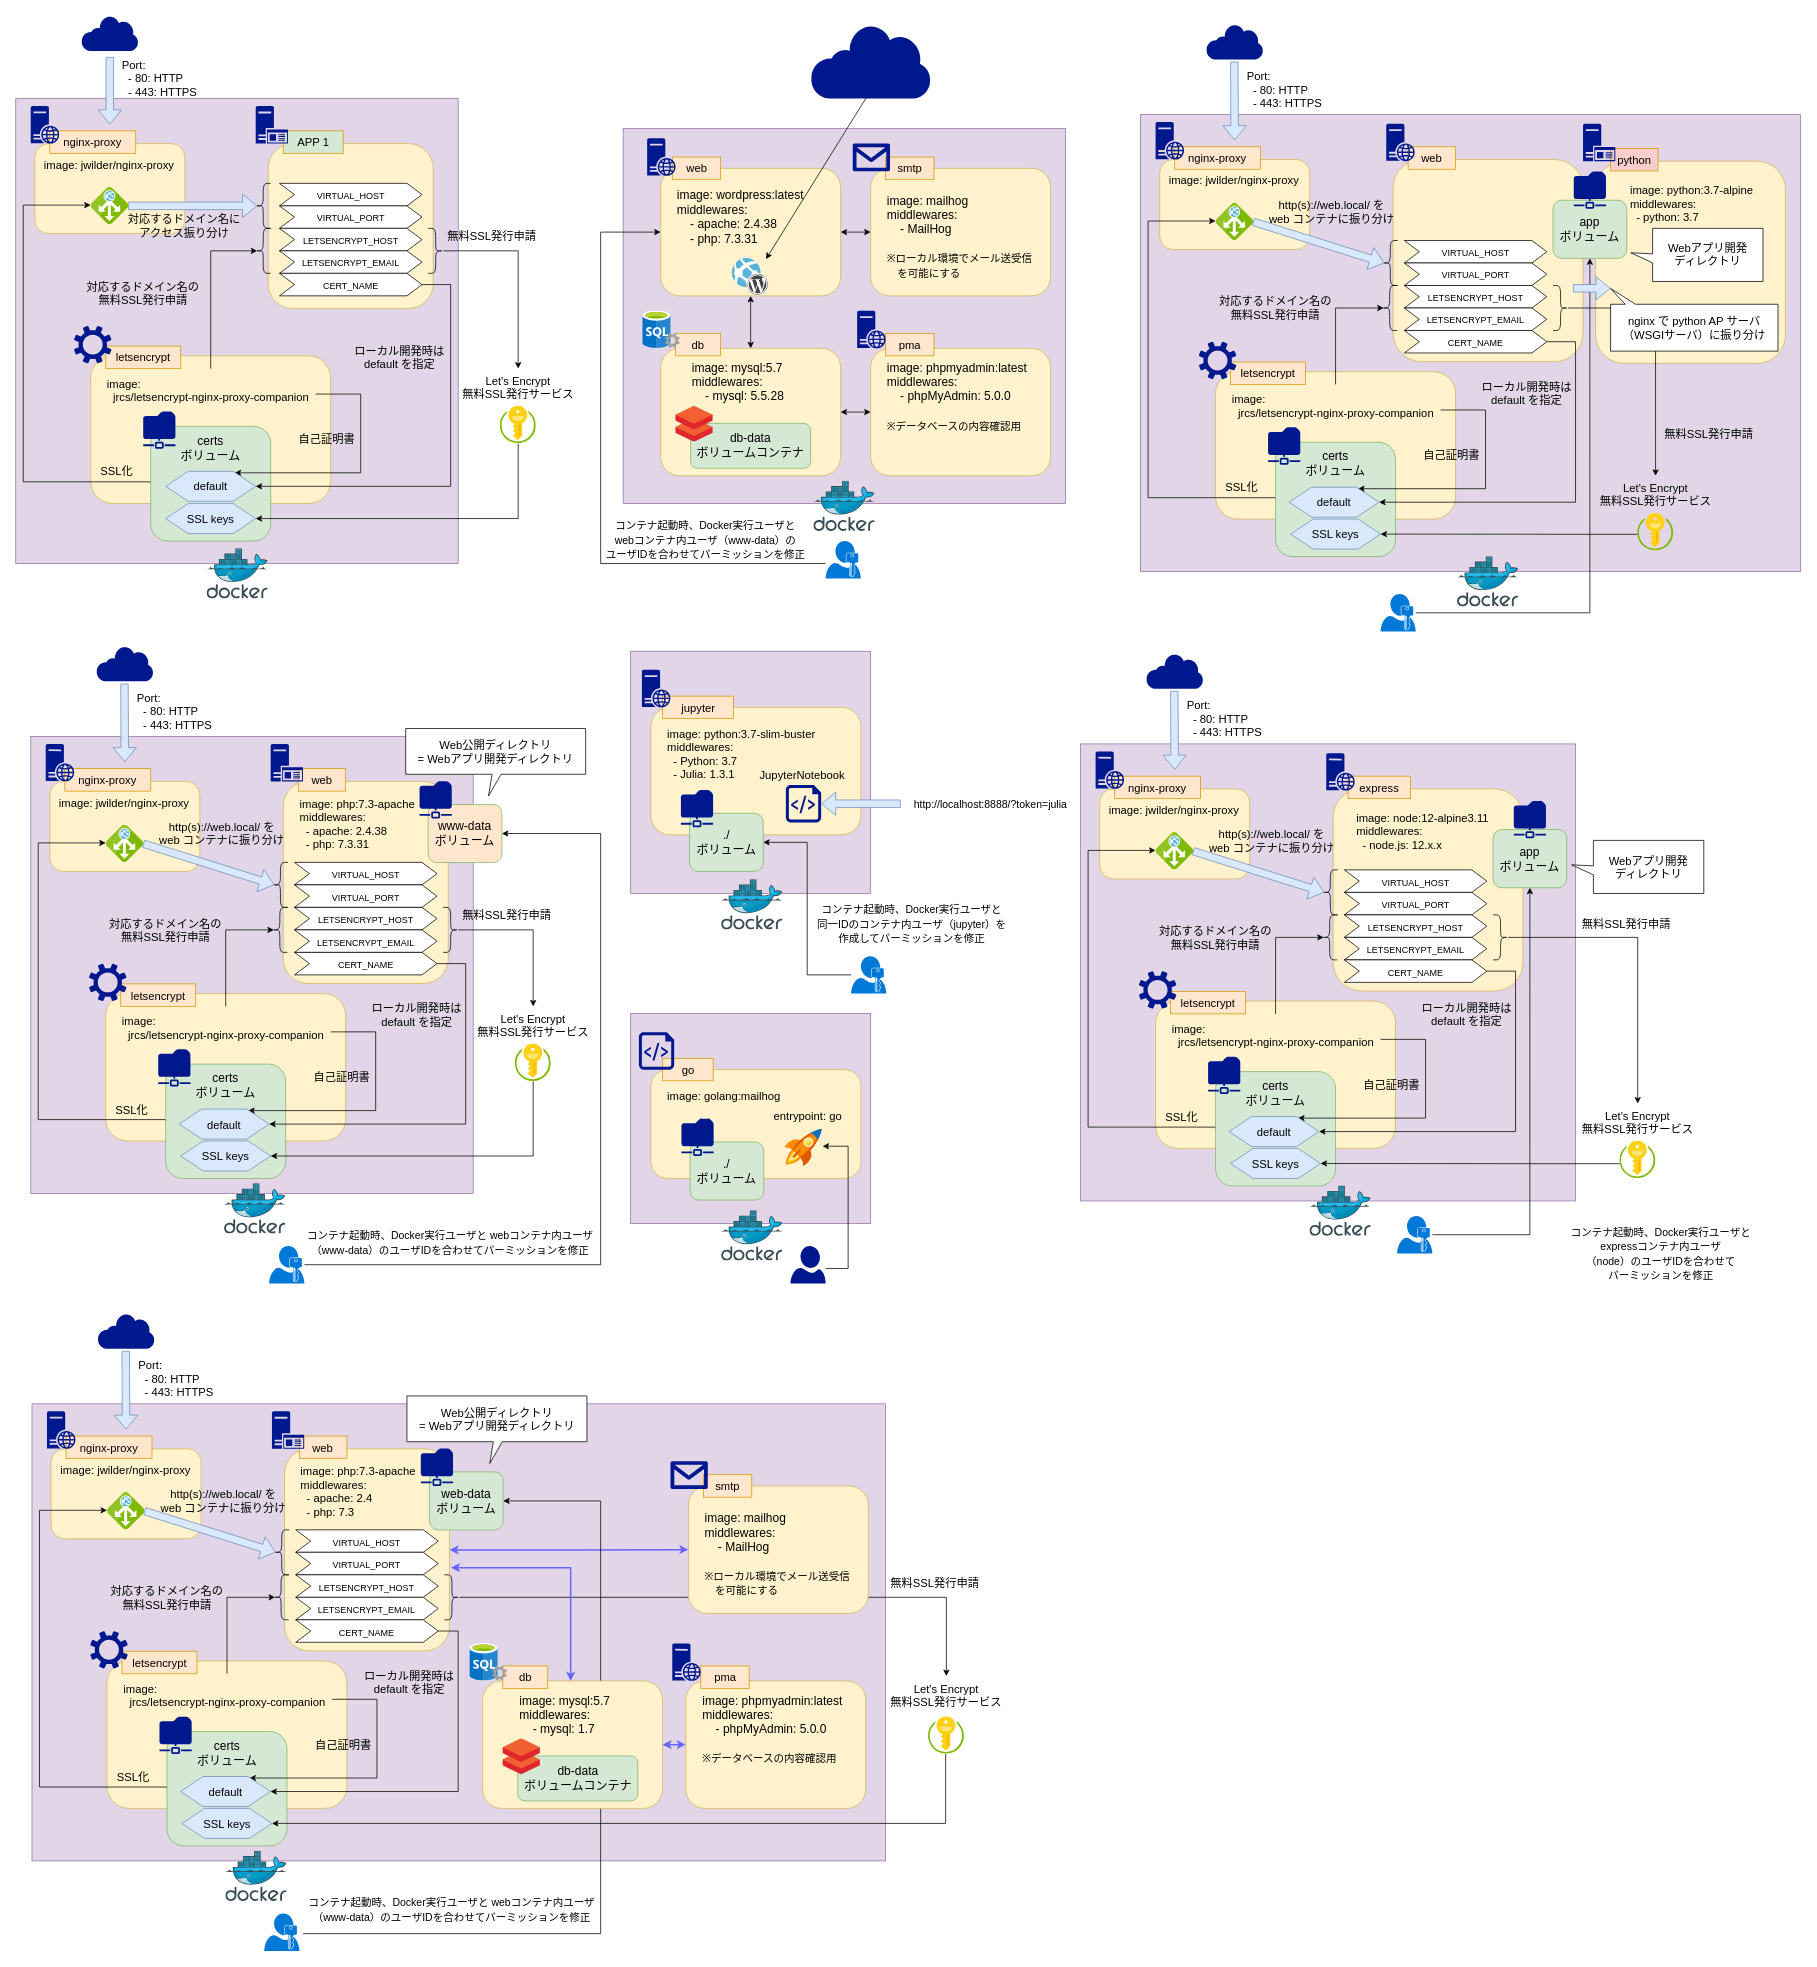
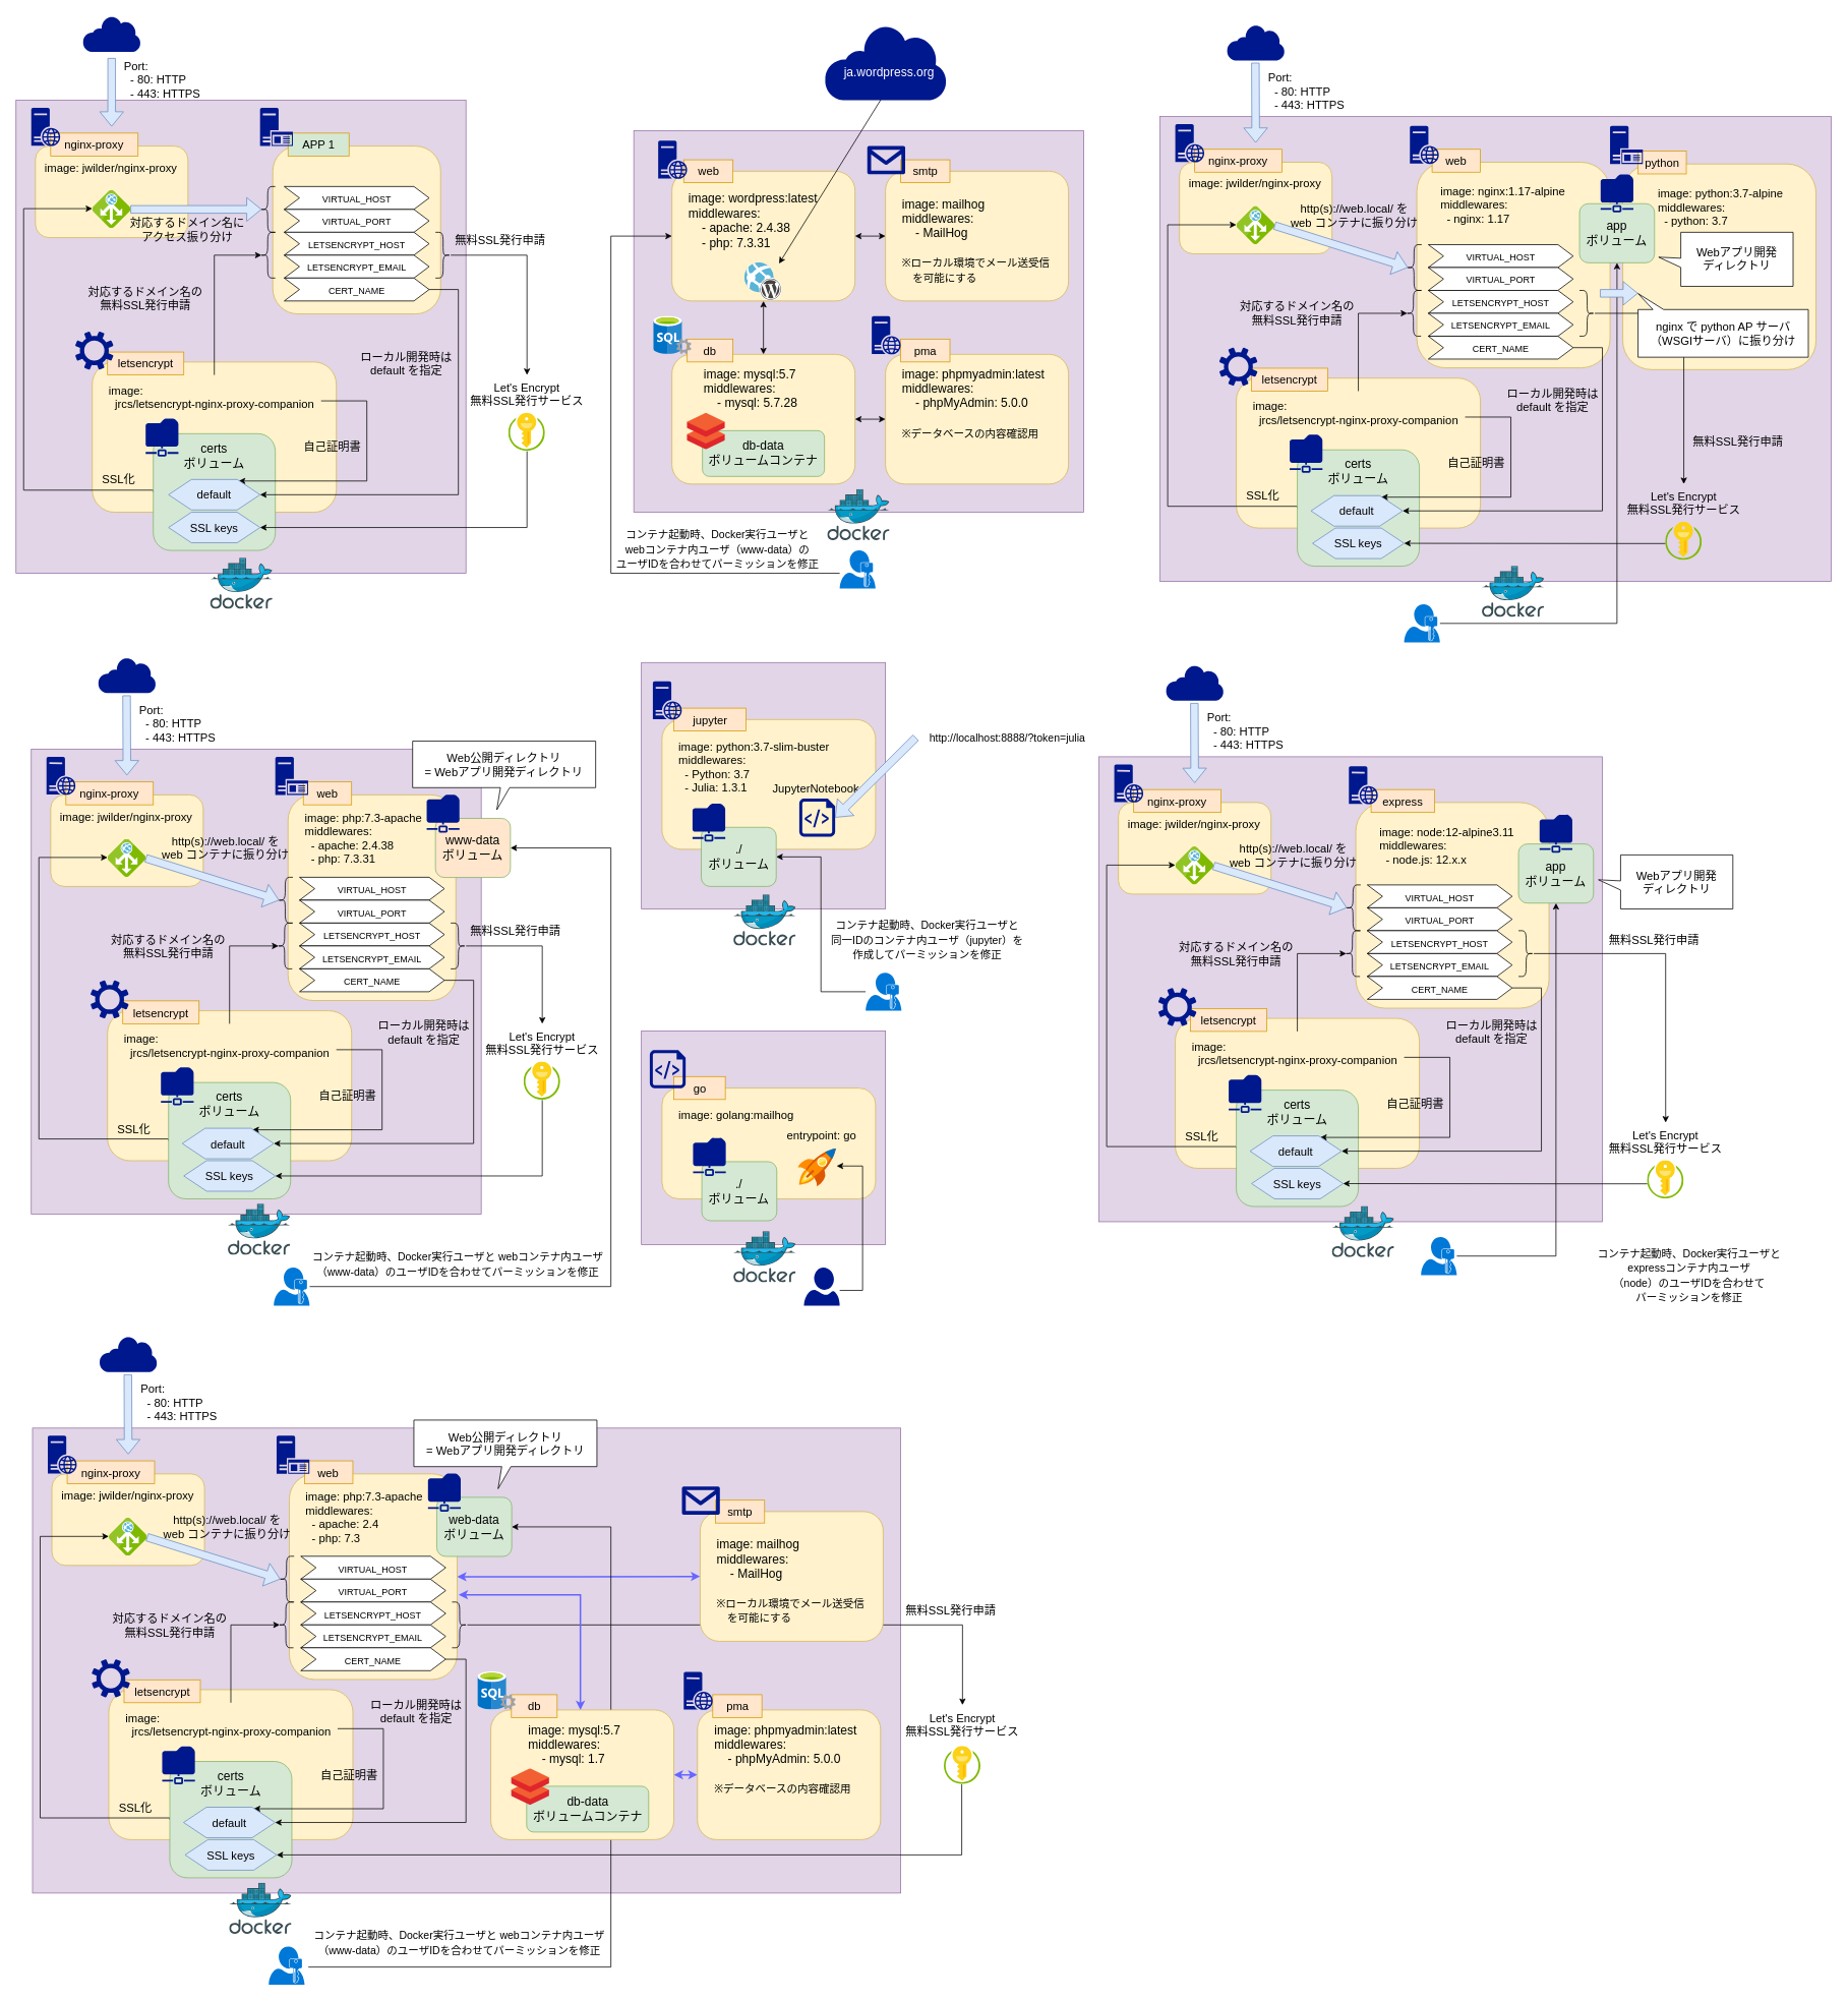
+ <mxCell id="13" value="ja.wordpress.org" style="text;html=1;strokeColor=none;fillColor=none;align=center;verticalAlign=middle;whiteSpace=wrap;rounded=0;fontSize=16;fontColor=#FFFFFF;" parent="1" vertex="1"><mxGeometry x="1090" y="84" width="150" height="20" as="geometry" /></mxCell>
- <mxCell id="208" value="python" style="rounded=0;whiteSpace=wrap;html=1;fontSize=15;align=center;fillColor=#f8cecc;strokeColor=#d79b00;" parent="1" vertex="1"><mxGeometry x="2146.72" y="197.5" width="63.29" height="30" as="geometry" /></mxCell>
+ <mxCell id="208" value="python" style="rounded=0;whiteSpace=wrap;html=1;fontSize=15;align=center;fillColor=#ffe6cc;strokeColor=#d79b00;" parent="1" vertex="1"><mxGeometry x="2146.72" y="197.5" width="63.29" height="30" as="geometry" /></mxCell>
+ <mxCell id="200" value="image: nginx:1.17-alpine&lt;br&gt;middlewares:&lt;br&gt;&amp;nbsp; - nginx: 1.17" style="text;html=1;strokeColor=none;fillColor=none;align=left;verticalAlign=middle;whiteSpace=wrap;rounded=0;fontSize=15;" parent="1" vertex="1"><mxGeometry x="1885.58" y="225.2" width="179.14" height="86.5" as="geometry" /></mxCell>
- <mxCell id="17" value="image: mysql:5.7&lt;br&gt;middlewares:&lt;br&gt;&amp;nbsp; &amp;nbsp; - mysql: 5.5.28" style="text;html=1;strokeColor=none;fillColor=none;align=left;verticalAlign=top;whiteSpace=wrap;rounded=0;fontSize=16;" parent="1" vertex="1"><mxGeometry x="920" y="474" width="160" height="90" as="geometry" /></mxCell>
+ <mxCell id="17" value="image: mysql:5.7&lt;br&gt;middlewares:&lt;br&gt;&amp;nbsp; &amp;nbsp; - mysql: 5.7.28" style="text;html=1;strokeColor=none;fillColor=none;align=left;verticalAlign=top;whiteSpace=wrap;rounded=0;fontSize=16;" parent="1" vertex="1"><mxGeometry x="920" y="474" width="160" height="90" as="geometry" /></mxCell>
- <mxCell id="156" value="&lt;span style=&quot;font-size: 14px&quot;&gt;http://localhost:8888/?token=julia&lt;br&gt;&lt;/span&gt;" style="text;html=1;strokeColor=none;fillColor=none;align=center;verticalAlign=middle;whiteSpace=wrap;rounded=0;fontSize=16;" parent="1" vertex="1"><mxGeometry x="1200" y="1056.37" width="240" height="29.75" as="geometry" /></mxCell>
+ <mxCell id="156" value="&lt;span style=&quot;font-size: 14px&quot;&gt;http://localhost:8888/?token=julia&lt;br&gt;&lt;/span&gt;" style="text;html=1;strokeColor=none;fillColor=none;align=center;verticalAlign=middle;whiteSpace=wrap;rounded=0;fontSize=16;" parent="1" vertex="1"><mxGeometry x="1200" y="951.37" width="240" height="29.75" as="geometry" /></mxCell>
